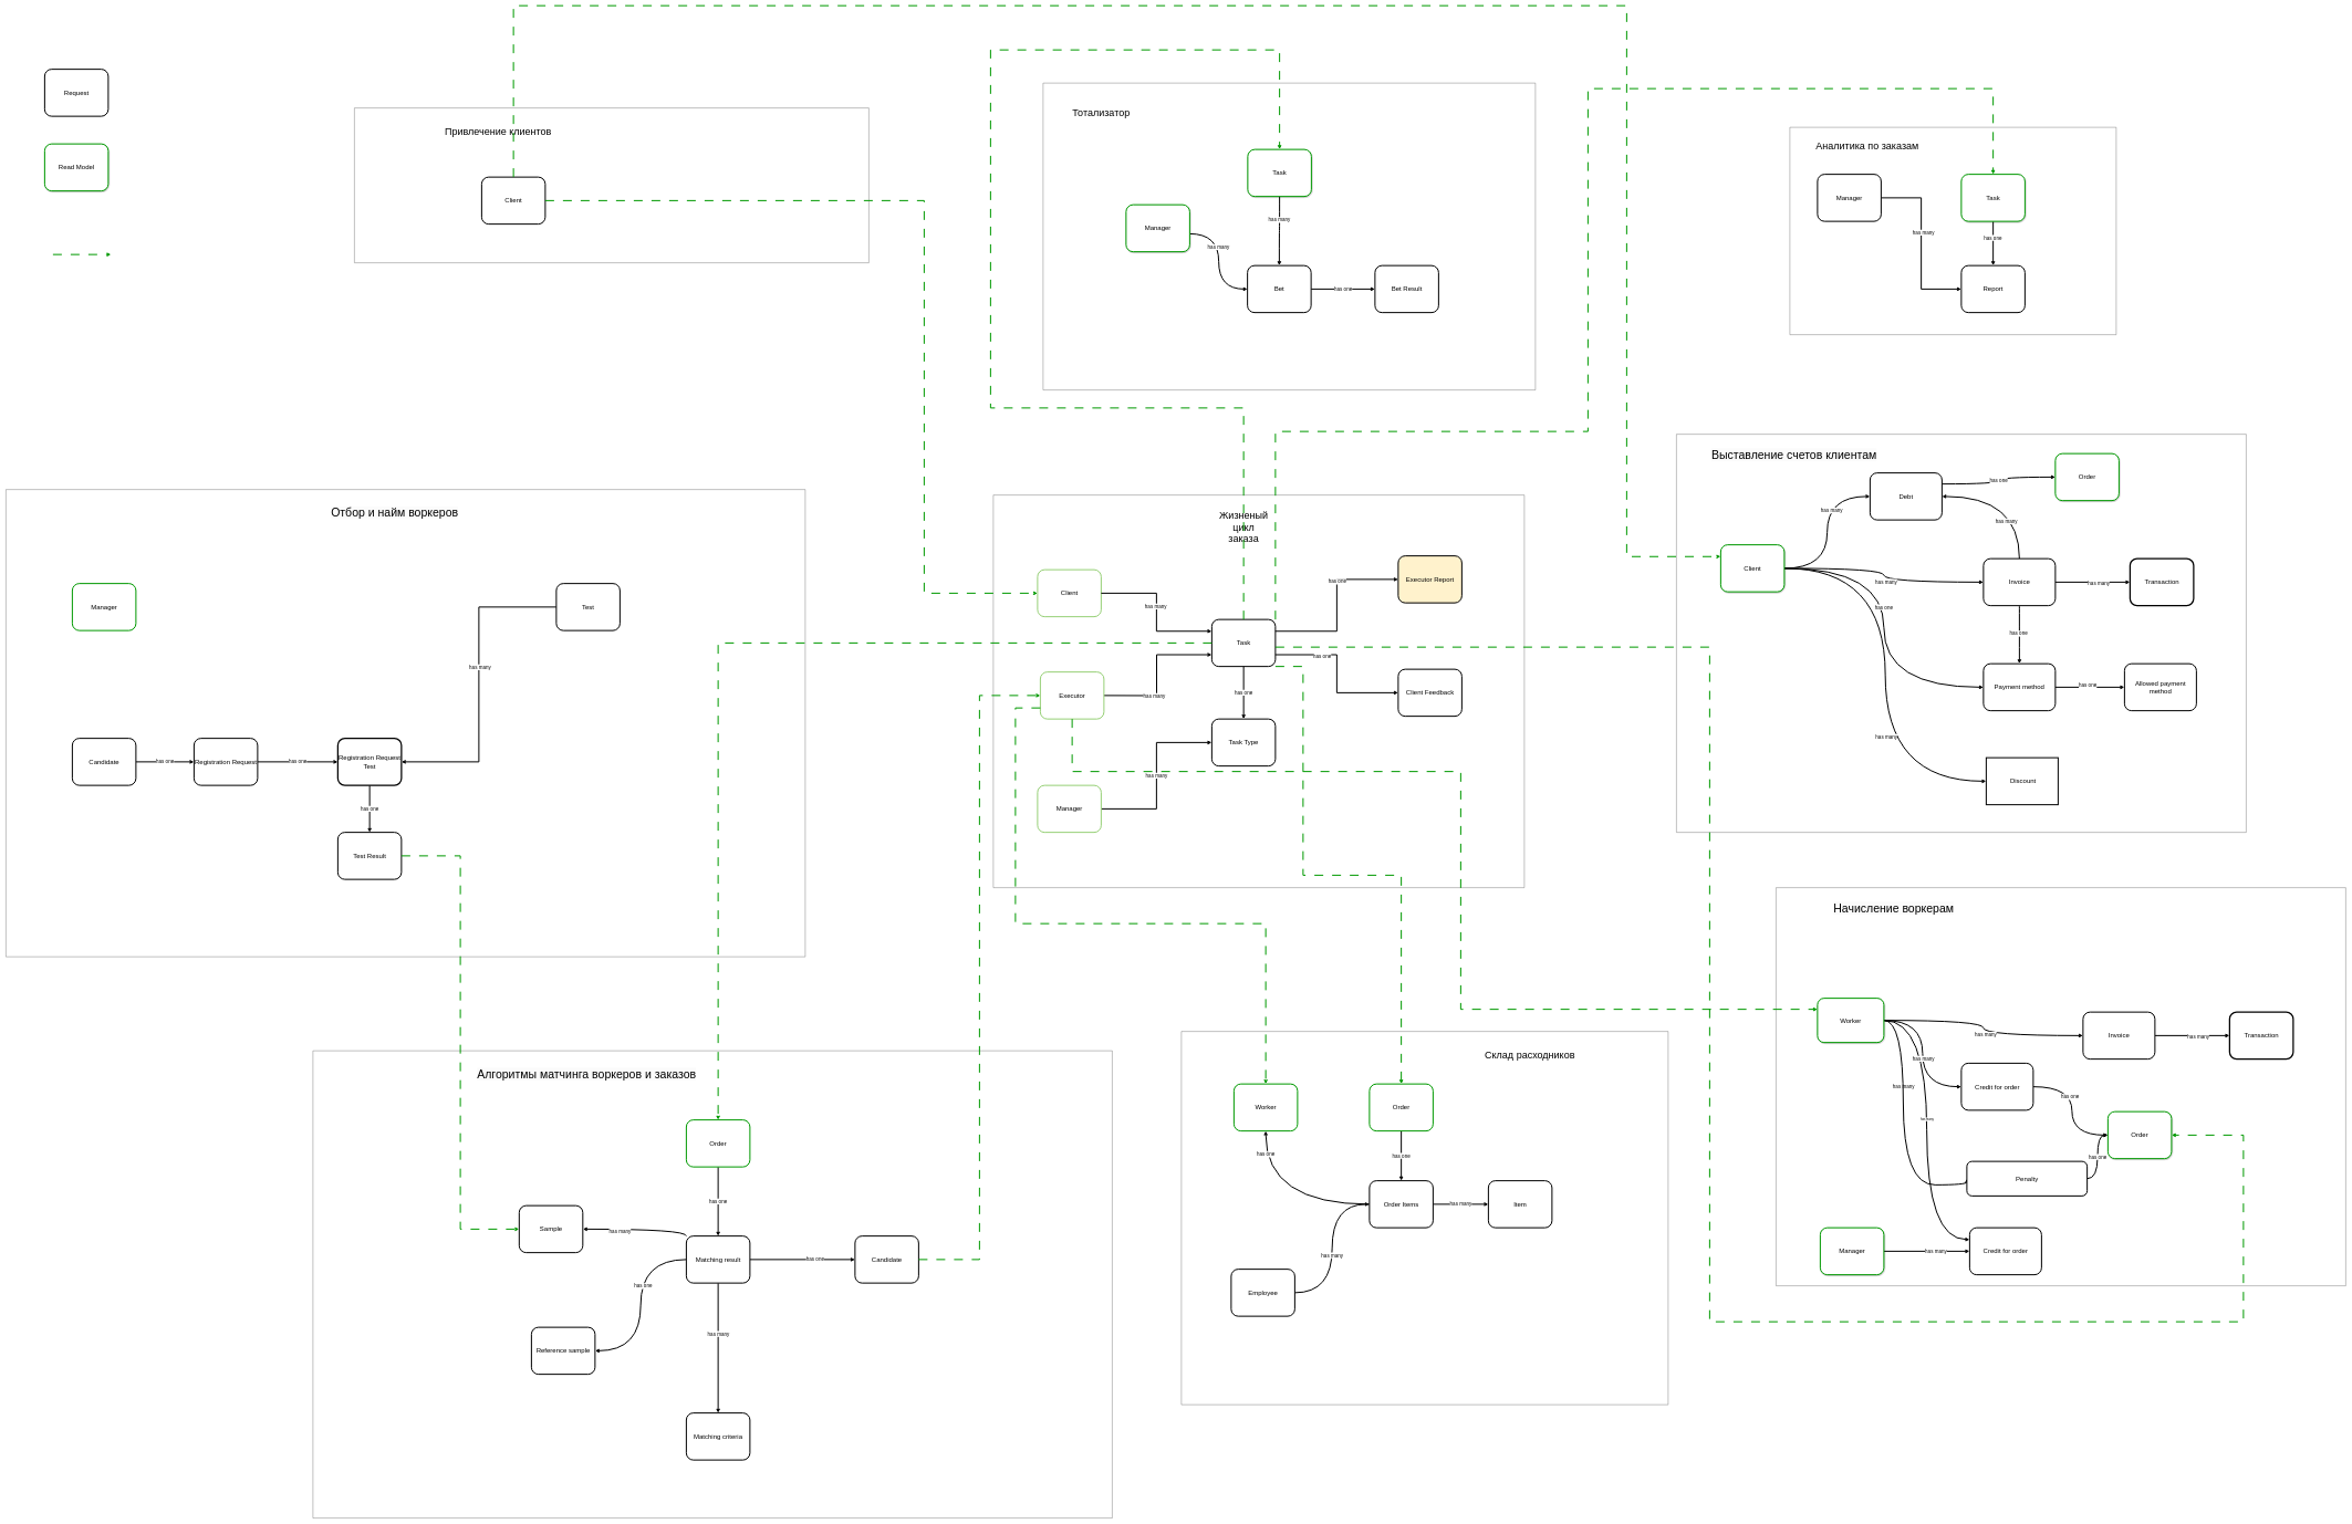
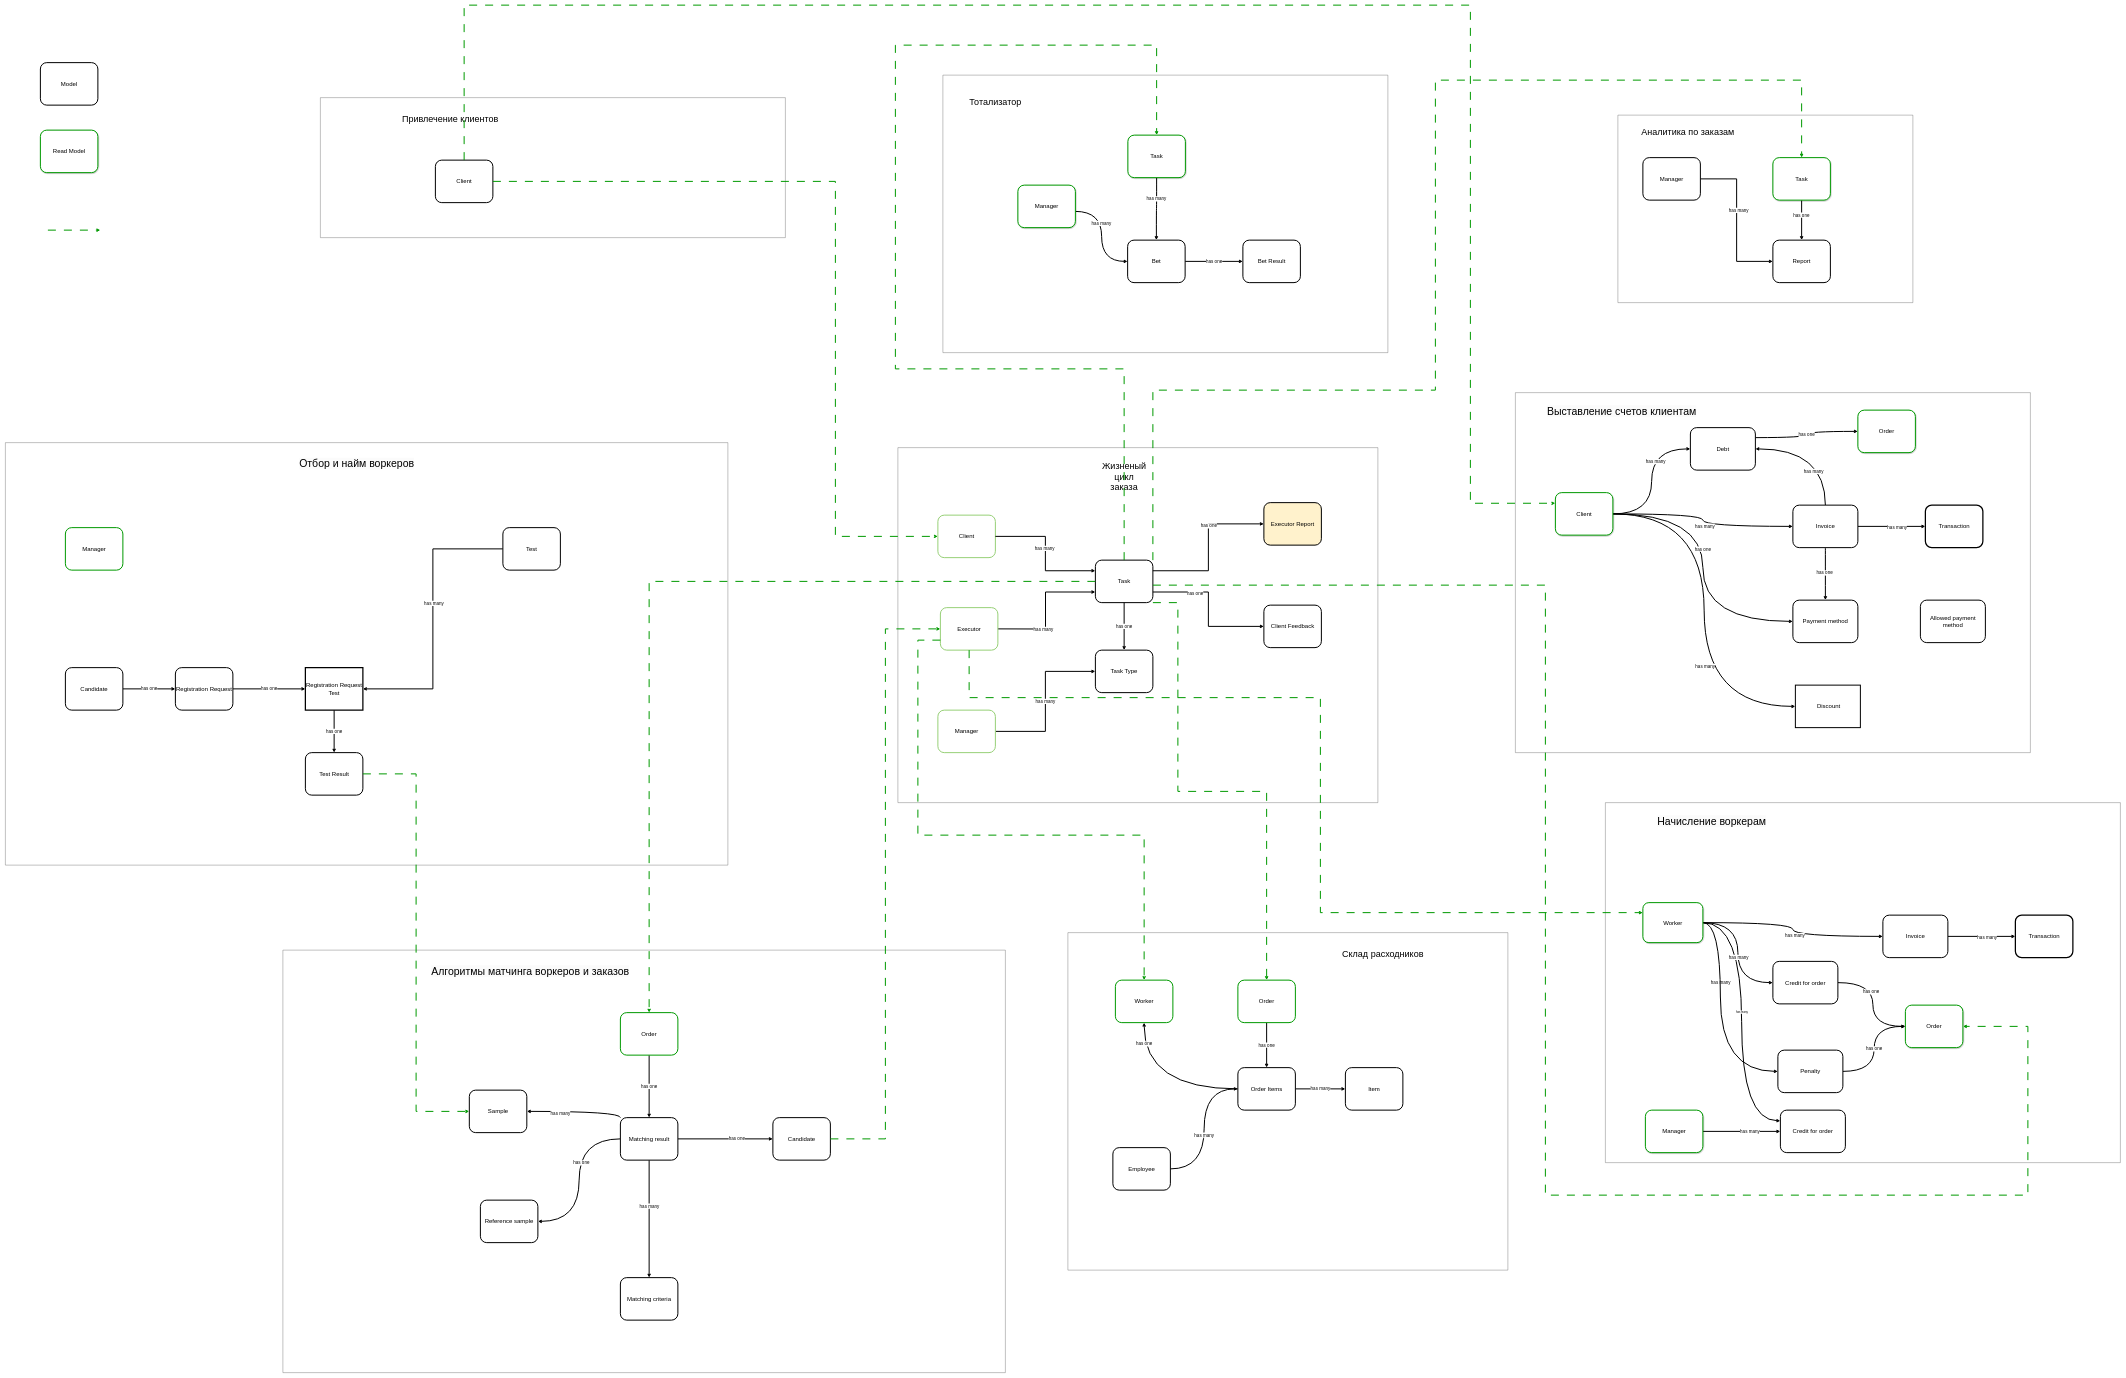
- <mxCell id="2" value="&lt;span style=&quot;font-size: 24px;&quot;&gt;Request&lt;/span&gt;" style="rounded=1;whiteSpace=wrap;html=1;strokeWidth=4;" parent="1" vertex="1"><mxGeometry x="160" y="250" width="230" height="170" as="geometry" /></mxCell>
+ <mxCell id="2" value="&lt;span style=&quot;font-size: 24px;&quot;&gt;Model&lt;/span&gt;" style="rounded=1;whiteSpace=wrap;html=1;strokeWidth=4;" parent="1" vertex="1"><mxGeometry x="160" y="250" width="230" height="170" as="geometry" /></mxCell>
- <mxCell id="41" style="edgeStyle=orthogonalEdgeStyle;rounded=0;orthogonalLoop=1;jettySize=auto;html=1;entryX=0;entryY=0.5;entryDx=0;entryDy=0;strokeWidth=4;" edge="1" parent="22" source="43" target="44"><mxGeometry relative="1" as="geometry" /></mxCell>
- <mxCell id="42" value="&lt;font style=&quot;font-size: 18px;&quot;&gt;has one&lt;/font&gt;" style="edgeLabel;html=1;align=center;verticalAlign=middle;resizable=0;points=[];" vertex="1" connectable="0" parent="41"><mxGeometry x="-0.056" y="7" relative="1" as="geometry"><mxPoint x="-2" as="offset" /></mxGeometry></mxCell>
- <mxCell id="119" value="&lt;span style=&quot;font-size: 24px;&quot;&gt;Registration Request Test&lt;/span&gt;" style="rounded=1;whiteSpace=wrap;html=1;strokeWidth=5;" vertex="1" parent="111"><mxGeometry x="1200.0" y="900" width="230" height="170" as="geometry" /></mxCell>
+ <mxCell id="119" value="&lt;span style=&quot;font-size: 24px;&quot;&gt;Registration Request Test&lt;/span&gt;" style="whiteSpace=wrap;html=1;strokeWidth=5;rounded=0;" vertex="1" parent="111"><mxGeometry x="1200.0" y="900" width="230" height="170" as="geometry" /></mxCell>
- <mxCell id="108" value="&lt;span style=&quot;font-size: 24px;&quot;&gt;Penalty&lt;/span&gt;" style="rounded=1;whiteSpace=wrap;html=1;strokeWidth=4;" vertex="1" parent="86"><mxGeometry x="690" y="990" width="435" height="125" as="geometry" /></mxCell>
+ <mxCell id="108" value="&lt;span style=&quot;font-size: 24px;&quot;&gt;Penalty&lt;/span&gt;" style="rounded=1;whiteSpace=wrap;html=1;strokeWidth=4;" vertex="1" parent="86"><mxGeometry x="690" y="990" width="260" height="170" as="geometry" /></mxCell>
